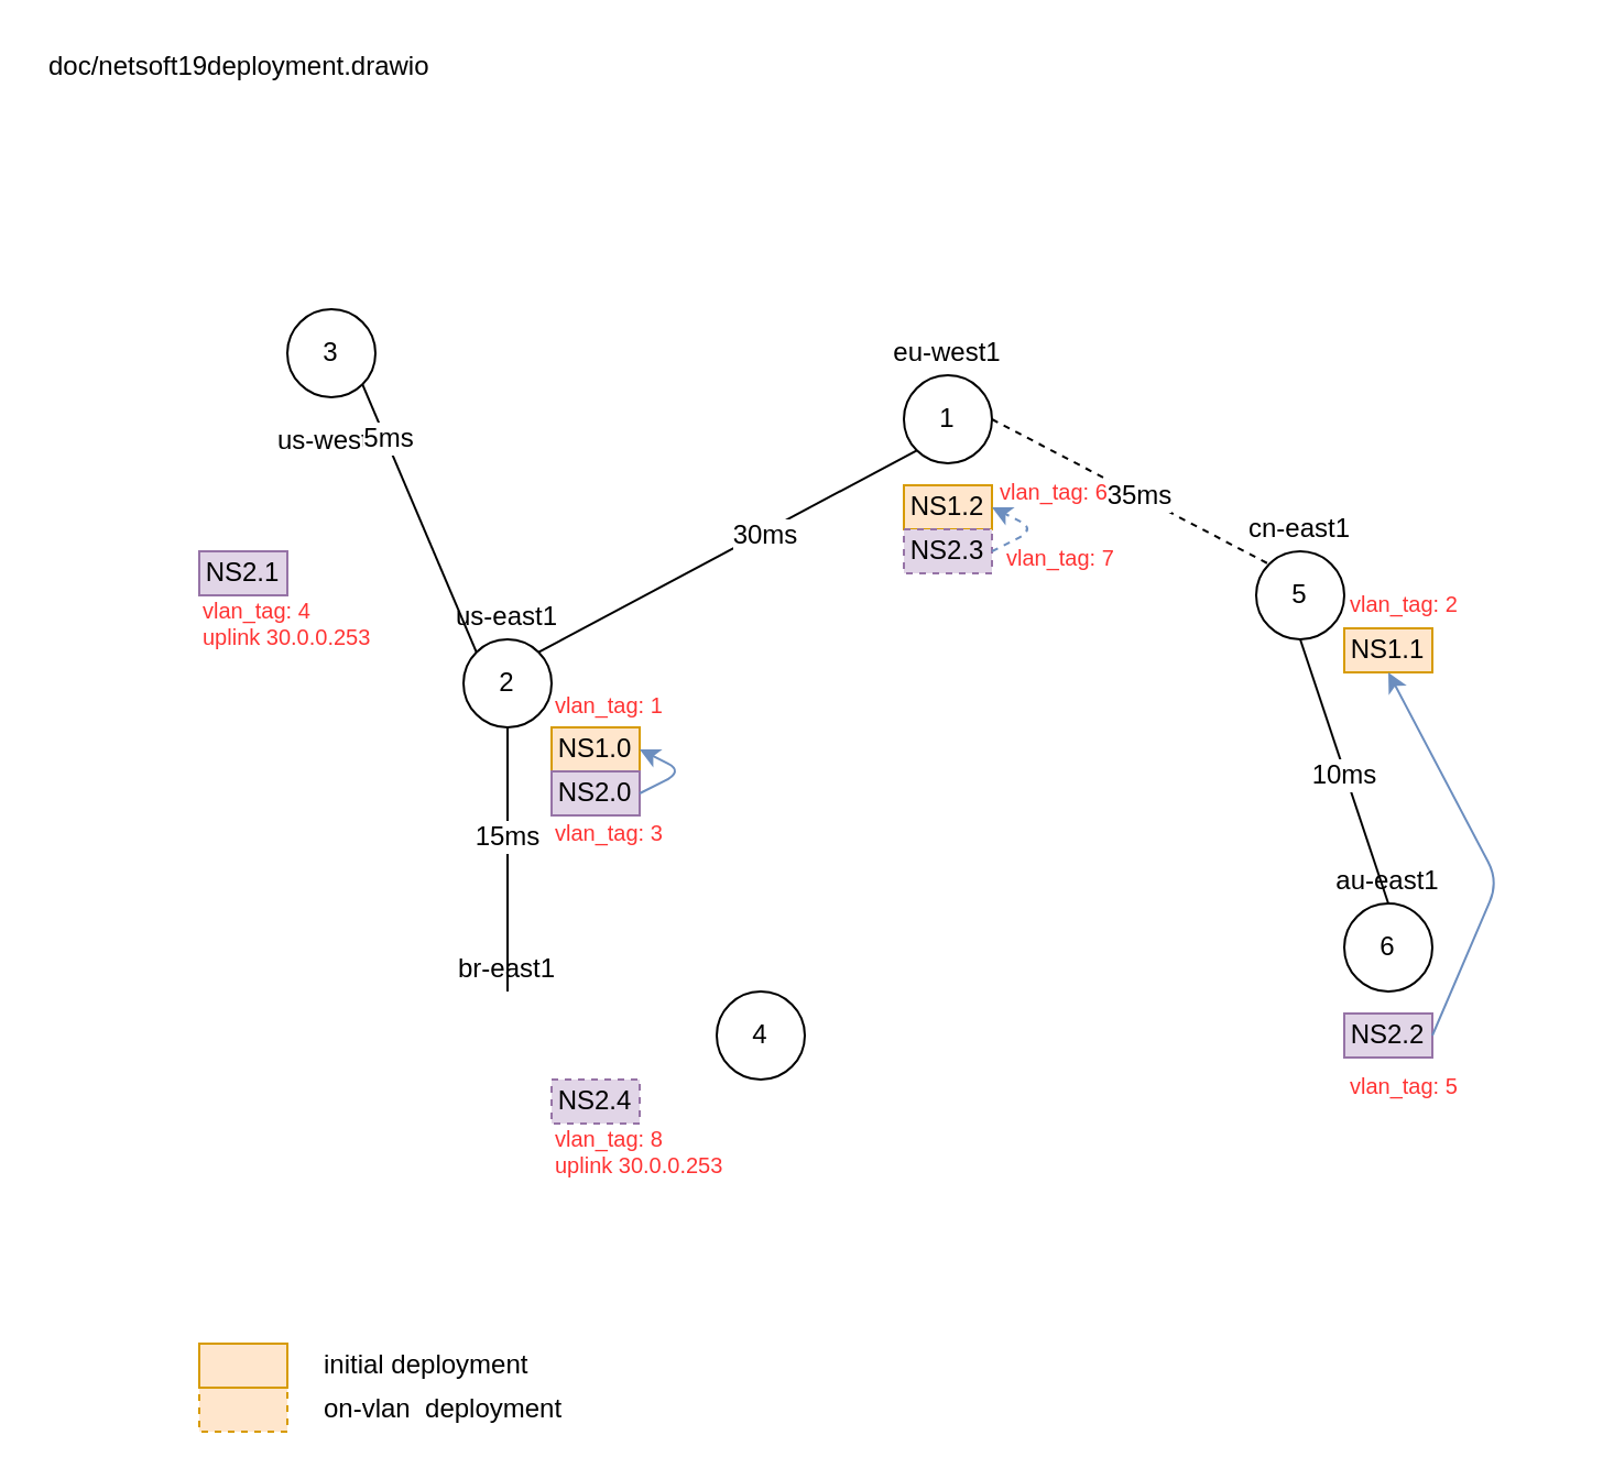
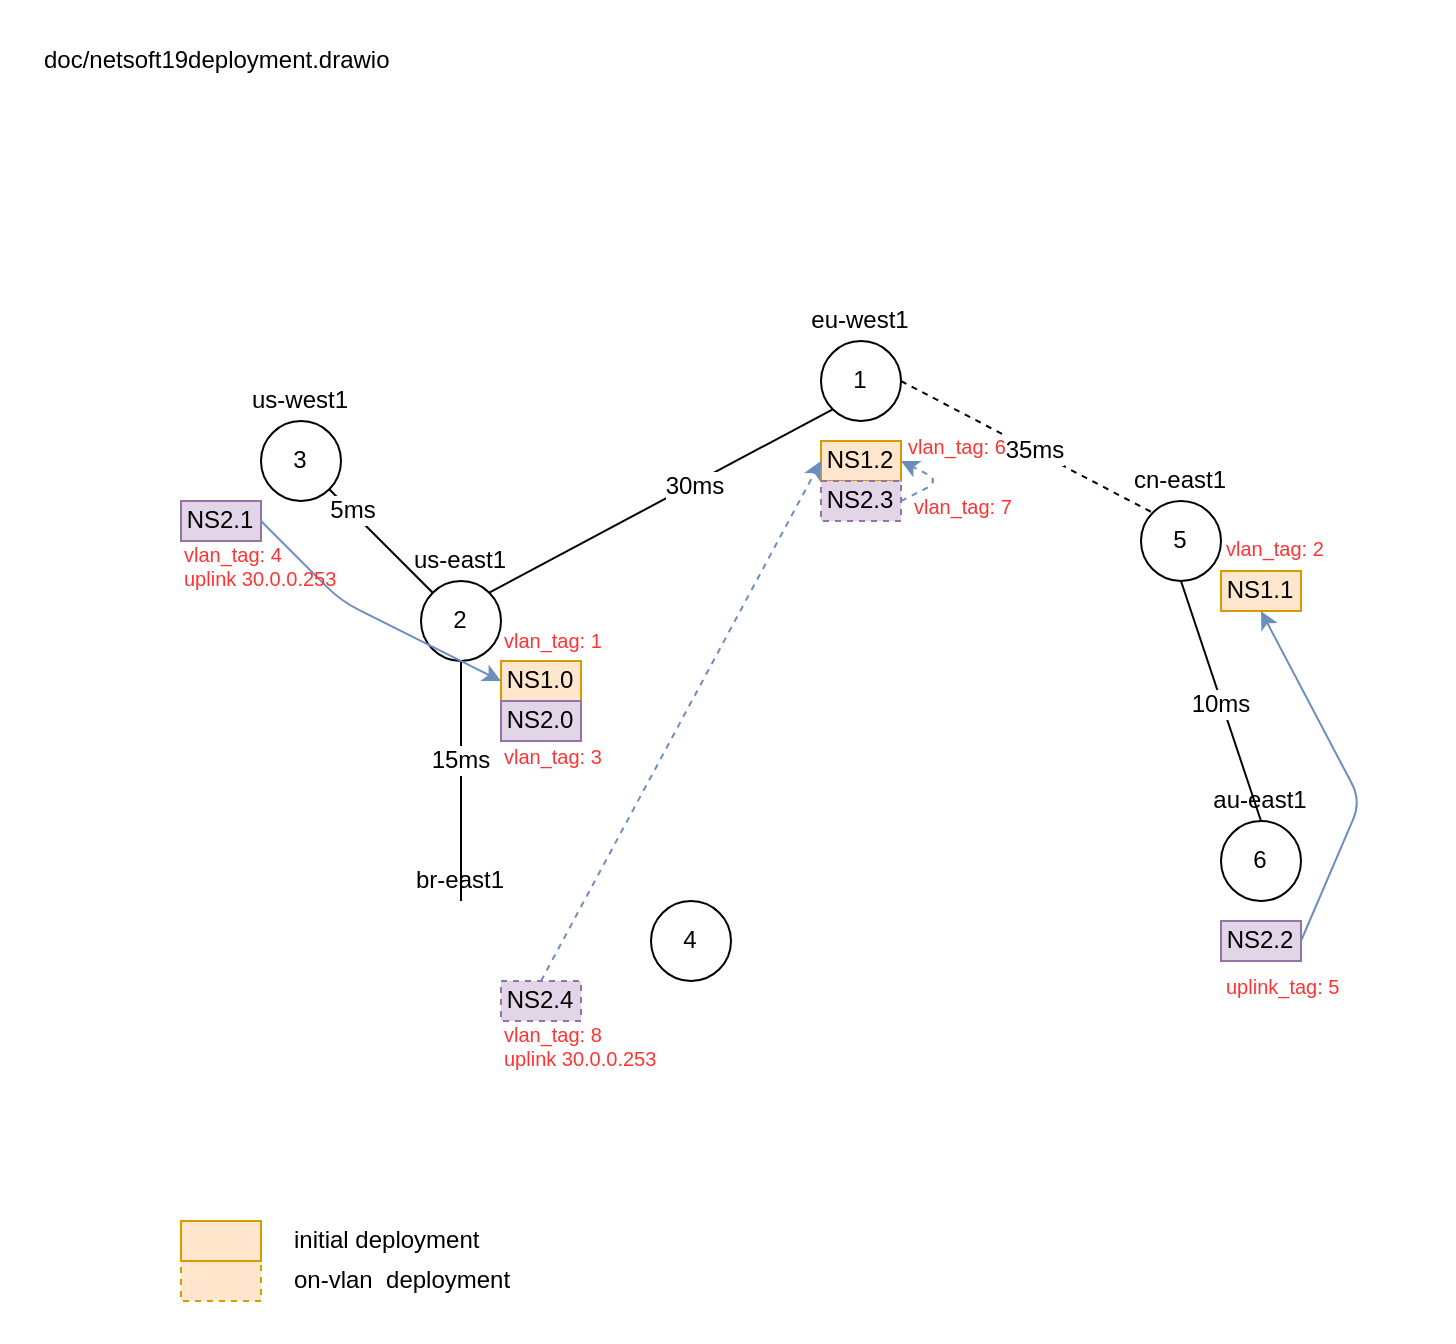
- <mxCell id="4" value="3" style="ellipse;whiteSpace=wrap;html=1;aspect=fixed;" vertex="1" parent="1"><mxGeometry x="130" y="140" width="40" height="40" as="geometry" /></mxCell>
+ <mxCell id="4" value="3" style="ellipse;whiteSpace=wrap;html=1;aspect=fixed;" vertex="1" parent="1"><mxGeometry x="130" y="210" width="40" height="40" as="geometry" /></mxCell>
+ <mxCell id="38" value="" style="endArrow=classic;html=1;fontColor=#7EA6E0;fillColor=#dae8fc;strokeColor=#6c8ebf;entryX=0;entryY=0.5;entryDx=0;entryDy=0;exitX=1;exitY=0.5;exitDx=0;exitDy=0;" edge="1" parent="1" source="29" target="25"><mxGeometry width="50" height="50" relative="1" as="geometry"><mxPoint x="300.333" y="370" as="sourcePoint" /><mxPoint x="300.333" y="350" as="targetPoint" /><Array as="points"><mxPoint x="170" y="300" /></Array></mxGeometry></mxCell>
- <mxCell id="37" value="" style="endArrow=classic;html=1;fontColor=#7EA6E0;fillColor=#dae8fc;strokeColor=#6c8ebf;entryX=1;entryY=0.5;entryDx=0;entryDy=0;exitX=1;exitY=0.5;exitDx=0;exitDy=0;" edge="1" parent="1" source="28" target="25"><mxGeometry width="50" height="50" relative="1" as="geometry"><mxPoint x="20" y="720" as="sourcePoint" /><mxPoint x="70" y="670" as="targetPoint" /><Array as="points"><mxPoint x="310" y="350" /></Array></mxGeometry></mxCell>
+ <mxCell id="39" value="" style="endArrow=classic;html=1;fontColor=#7EA6E0;fillColor=#dae8fc;strokeColor=#6c8ebf;entryX=0;entryY=0.5;entryDx=0;entryDy=0;exitX=0.5;exitY=0;exitDx=0;exitDy=0;dashed=1;" edge="1" parent="1" source="32" target="27"><mxGeometry width="50" height="50" relative="1" as="geometry"><mxPoint x="140.333" y="270" as="sourcePoint" /><mxPoint x="260.333" y="350" as="targetPoint" /><Array as="points" /></mxGeometry></mxCell>
- <mxCell id="49" value="&lt;div style=&quot;text-align: left&quot;&gt;&lt;span&gt;vlan_tag: 5&lt;/span&gt;&lt;/div&gt;" style="text;html=1;strokeColor=none;fillColor=none;align=left;verticalAlign=middle;whiteSpace=wrap;rounded=0;fontColor=#FF3333;fontSize=10;" vertex="1" parent="1"><mxGeometry x="611" y="480" width="95" height="25" as="geometry" /></mxCell>
+ <mxCell id="49" value="&lt;div style=&quot;text-align: left&quot;&gt;&lt;span&gt;uplink_tag: 5&lt;/span&gt;&lt;/div&gt;" style="text;html=1;strokeColor=none;fillColor=none;align=left;verticalAlign=middle;whiteSpace=wrap;rounded=0;fontColor=#FF3333;fontSize=10;" vertex="1" parent="1"><mxGeometry x="611" y="480" width="95" height="25" as="geometry" /></mxCell>
